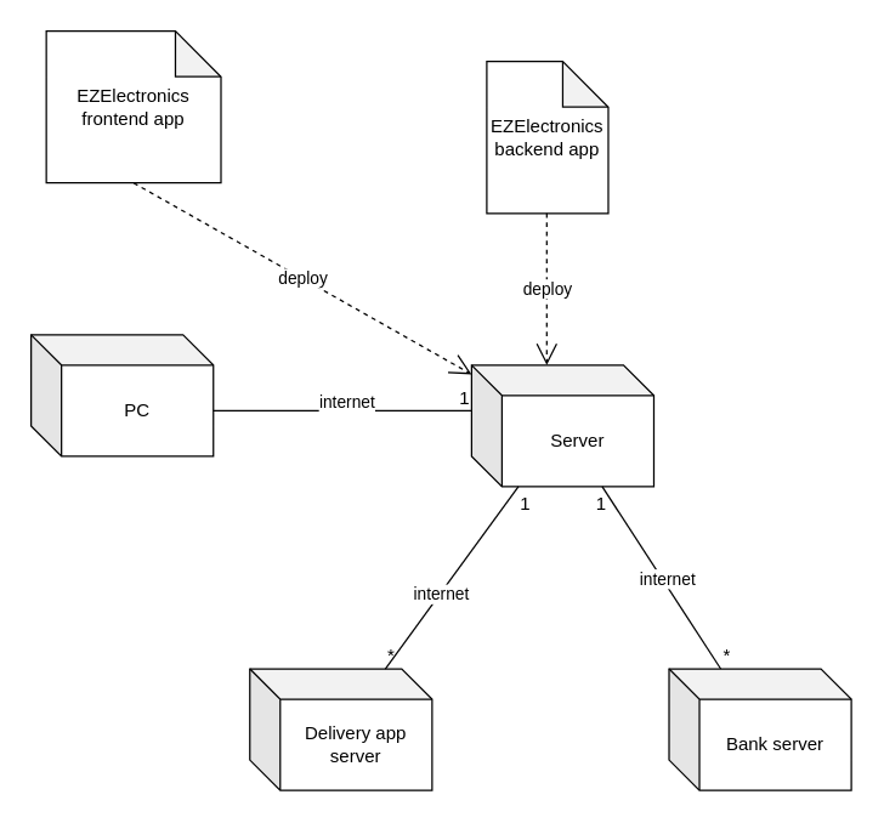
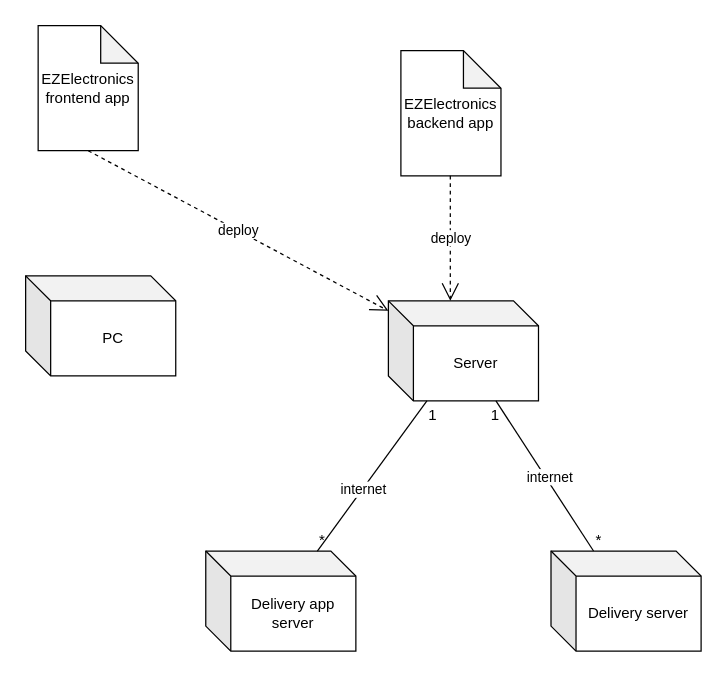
- <mxCell id="5" value="EZElectronics frontend app" style="shape=note;whiteSpace=wrap;html=1;backgroundOutline=1;darkOpacity=0.05;" parent="1" vertex="1"><mxGeometry x="30" y="20" width="115" height="100" as="geometry" /></mxCell>
+ <mxCell id="5" value="EZElectronics frontend app" style="shape=note;whiteSpace=wrap;html=1;backgroundOutline=1;darkOpacity=0.05;" parent="1" vertex="1"><mxGeometry x="30" y="20" width="80" height="100" as="geometry" /></mxCell>
- <mxCell id="8" value="" style="endArrow=none;html=1;rounded=0;entryX=0;entryY=0;entryDx=0;entryDy=30;entryPerimeter=0;exitX=0;exitY=0;exitDx=120;exitDy=50;exitPerimeter=0;" parent="1" source="2" target="3" edge="1"><mxGeometry relative="1" as="geometry"><mxPoint x="140" y="279.5" as="sourcePoint" /><mxPoint x="300" y="279.5" as="targetPoint" /></mxGeometry></mxCell>
- <mxCell id="9" value="1" style="resizable=0;html=1;whiteSpace=wrap;align=right;verticalAlign=bottom;" parent="8" connectable="0" vertex="1"><mxGeometry x="1" relative="1" as="geometry" /></mxCell>
- <mxCell id="10" value="internet&lt;div&gt;&lt;br&gt;&lt;/div&gt;" style="edgeLabel;html=1;align=center;verticalAlign=middle;resizable=0;points=[];" vertex="1" connectable="0" parent="8"><mxGeometry x="0.024" y="-1" relative="1" as="geometry"><mxPoint as="offset" /></mxGeometry></mxCell>
- <mxCell id="12" value="&lt;div&gt;Bank server&lt;/div&gt;" style="shape=cube;whiteSpace=wrap;html=1;boundedLbl=1;backgroundOutline=1;darkOpacity=0.05;darkOpacity2=0.1;" vertex="1" parent="1"><mxGeometry x="440" y="440" width="120" height="80" as="geometry" /></mxCell>
+ <mxCell id="12" value="&lt;div&gt;Delivery server&lt;/div&gt;" style="shape=cube;whiteSpace=wrap;html=1;boundedLbl=1;backgroundOutline=1;darkOpacity=0.05;darkOpacity2=0.1;" vertex="1" parent="1"><mxGeometry x="440" y="440" width="120" height="80" as="geometry" /></mxCell>
